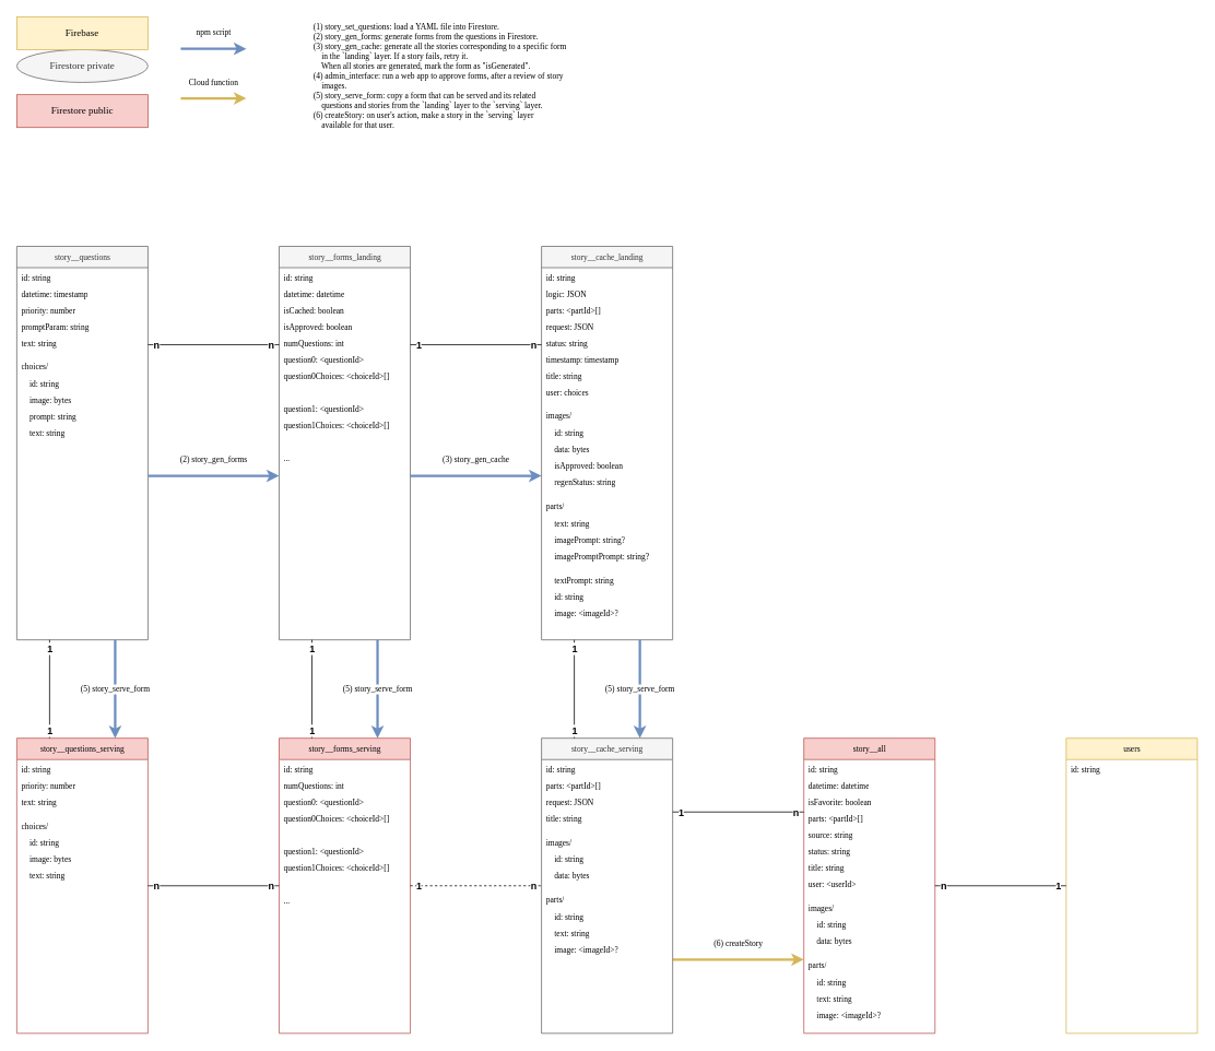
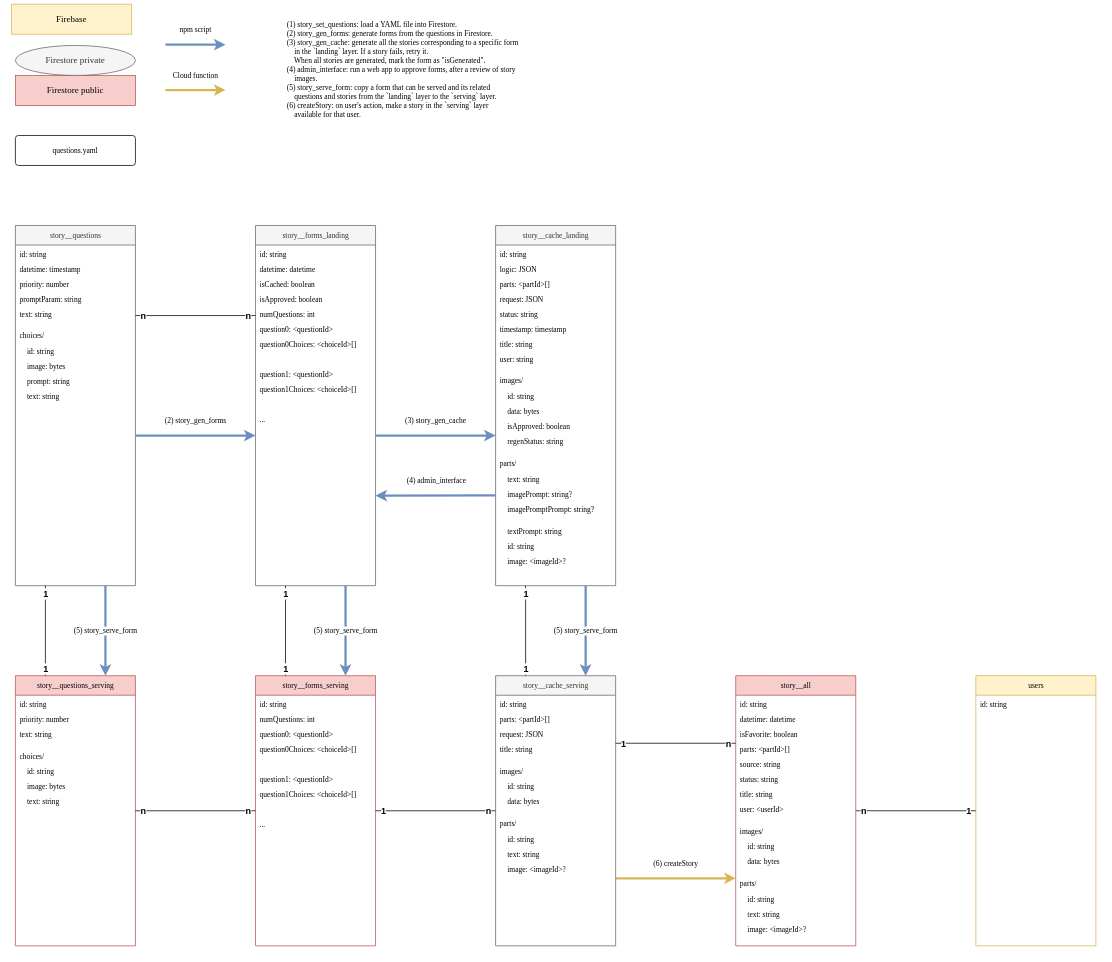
- <mxCell id="107" value="Firebase " style="html=1;whiteSpace=wrap;fontFamily=Lucida Console;labelBackgroundColor=none;fillColor=#fff2cc;strokeColor=#d6b656;" parent="1" vertex="1"><mxGeometry width="160" height="40" as="geometry" x="20" y="20" /></mxCell>
+ <mxCell id="107" value="Firebase " style="html=1;whiteSpace=wrap;fontFamily=Lucida Console;labelBackgroundColor=none;fillColor=#fff2cc;strokeColor=#d6b656;" parent="1" vertex="1"><mxGeometry x="15" y="5" width="160" height="40" as="geometry" /></mxCell>
- <mxCell id="66" value="Firestore public" style="html=1;whiteSpace=wrap;fontFamily=Lucida Console;labelBackgroundColor=none;fillColor=#f8cecc;strokeColor=#b85450;" parent="1" vertex="1"><mxGeometry x="20" y="115" width="160" height="40" as="geometry" /></mxCell>
+ <mxCell id="66" value="Firestore public" style="html=1;whiteSpace=wrap;fontFamily=Lucida Console;labelBackgroundColor=none;fillColor=#f8cecc;strokeColor=#b85450;" parent="1" vertex="1"><mxGeometry y="100" width="160" height="40" as="geometry" x="20" /></mxCell>
+ <mxCell id="108" value="questions.yaml" style="rounded=1;arcSize=10;whiteSpace=wrap;html=1;align=center;fontFamily=Lucida Console;fontSize=10;" parent="1" vertex="1"><mxGeometry y="180" width="160" height="40" as="geometry" x="20" /></mxCell>
- <mxCell id="90" value="" style="endArrow=none;html=1;rounded=0;exitX=1;exitY=0.25;exitDx=0;exitDy=0;entryX=0;entryY=0.25;entryDx=0;entryDy=0;" parent="1" source="13" target="24" edge="1"><mxGeometry relative="1" as="geometry"><mxPoint x="-120.59" y="680" as="sourcePoint" /><mxPoint x="-110.59" y="760" as="targetPoint" /></mxGeometry></mxCell>
- <mxCell id="91" value="n" style="resizable=0;html=1;whiteSpace=wrap;align=center;verticalAlign=middle;fontStyle=1;labelBackgroundColor=default;" parent="90" connectable="0" vertex="1"><mxGeometry relative="1" as="geometry"><mxPoint x="70" as="offset" /></mxGeometry></mxCell>
- <mxCell id="92" value="1" style="resizable=0;html=1;whiteSpace=wrap;align=center;verticalAlign=middle;fontStyle=1;labelBackgroundColor=default;" parent="90" connectable="0" vertex="1"><mxGeometry relative="1" as="geometry"><mxPoint x="-70" as="offset" /></mxGeometry></mxCell>
- <mxCell id="32" value="user: choices" style="text;strokeColor=none;fillColor=none;align=left;verticalAlign=top;spacingLeft=4;spacingRight=4;overflow=hidden;rotatable=0;points=[[0,0.5],[1,0.5]];portConstraint=eastwest;whiteSpace=wrap;html=1;fontFamily=Lucida Console;fontSize=10;labelBackgroundColor=none;" parent="24" vertex="1"><mxGeometry y="166" width="160" height="20" as="geometry" /></mxCell>
+ <mxCell id="32" value="user: string" style="text;strokeColor=none;fillColor=none;align=left;verticalAlign=top;spacingLeft=4;spacingRight=4;overflow=hidden;rotatable=0;points=[[0,0.5],[1,0.5]];portConstraint=eastwest;whiteSpace=wrap;html=1;fontFamily=Lucida Console;fontSize=10;labelBackgroundColor=none;" parent="24" vertex="1"><mxGeometry y="166" width="160" height="20" as="geometry" /></mxCell>
+ <mxCell id="138" value="(4) admin_interface" style="endArrow=classic;html=1;rounded=0;endFill=1;fontFamily=Lucida Console;fontSize=10;strokeWidth=3;fillColor=#dae8fc;strokeColor=#6c8ebf;align=center;verticalAlign=middle;exitX=-0.003;exitY=0.682;exitDx=0;exitDy=0;entryX=1;entryY=0.75;entryDx=0;entryDy=0;exitPerimeter=0;" edge="1" parent="1" source="40" target="13"><mxGeometry x="-0.021" y="-20" relative="1" as="geometry"><mxPoint x="580" y="780" as="sourcePoint" /><mxPoint x="580" y="900" as="targetPoint" /><mxPoint as="offset" /></mxGeometry></mxCell>
+ <mxCell id="139" value="" style="resizable=0;html=1;whiteSpace=wrap;align=left;verticalAlign=bottom;fontStyle=1" connectable="0" vertex="1" parent="138"><mxGeometry relative="1" as="geometry" /></mxCell>
- <mxCell id="93" value="" style="endArrow=none;html=1;rounded=0;dashed=1;" parent="1" source="45" target="54" edge="1"><mxGeometry relative="1" as="geometry"><mxPoint x="89.41" y="979.41" as="sourcePoint" /><mxPoint x="89.41" y="1099.41" as="targetPoint" /></mxGeometry></mxCell>
+ <mxCell id="93" value="" style="endArrow=none;html=1;rounded=0;" parent="1" source="45" target="54" edge="1"><mxGeometry relative="1" as="geometry"><mxPoint x="89.41" y="979.41" as="sourcePoint" /><mxPoint x="89.41" y="1099.41" as="targetPoint" /></mxGeometry></mxCell>
